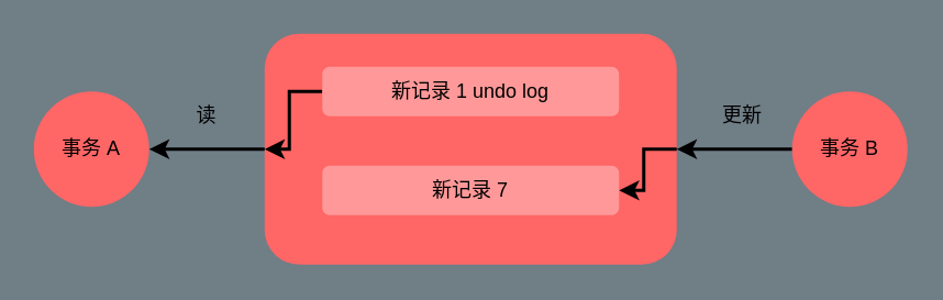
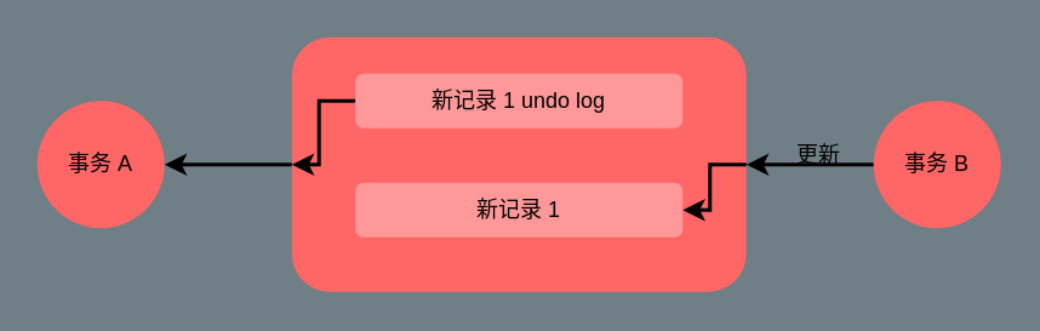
- <mxCell id="12" value="读" style="text;html=1;strokeColor=none;fillColor=none;align=center;verticalAlign=middle;whiteSpace=wrap;rounded=0;dashed=1;" vertex="1" parent="1"><mxGeometry x="105" y="60" width="40" height="20" as="geometry" /></mxCell>
- <mxCell id="10" value="更新" style="text;html=1;strokeColor=none;fillColor=none;align=center;verticalAlign=middle;whiteSpace=wrap;rounded=0;dashed=1;" vertex="1" parent="1"><mxGeometry x="430" y="60" width="40" height="20" as="geometry" /></mxCell>
+ <mxCell id="10" value="更新" style="text;html=1;strokeColor=none;fillColor=none;align=center;verticalAlign=middle;whiteSpace=wrap;rounded=0;dashed=1;" vertex="1" parent="1"><mxGeometry x="430" y="75" width="40" height="20" as="geometry" /></mxCell>
- <mxCell id="11" value="新记录 7" style="rounded=1;whiteSpace=wrap;html=1;dashed=1;fillColor=#FF9999;strokeColor=none;" vertex="1" parent="1"><mxGeometry x="195" y="100" width="180" height="30" as="geometry" /></mxCell>
+ <mxCell id="11" value="新记录 1" style="rounded=1;whiteSpace=wrap;html=1;dashed=1;fillColor=#FF9999;strokeColor=none;" vertex="1" parent="1"><mxGeometry x="195" y="100" width="180" height="30" as="geometry" /></mxCell>
